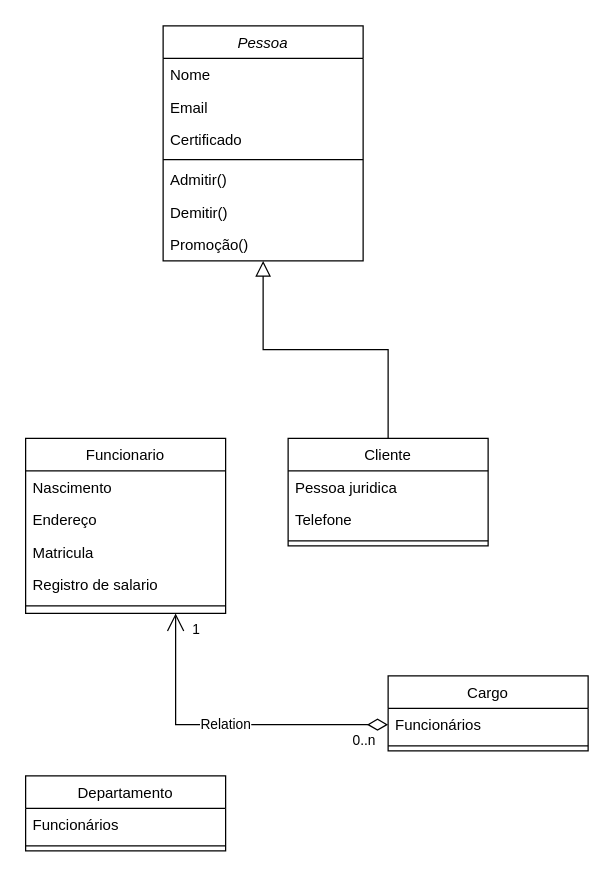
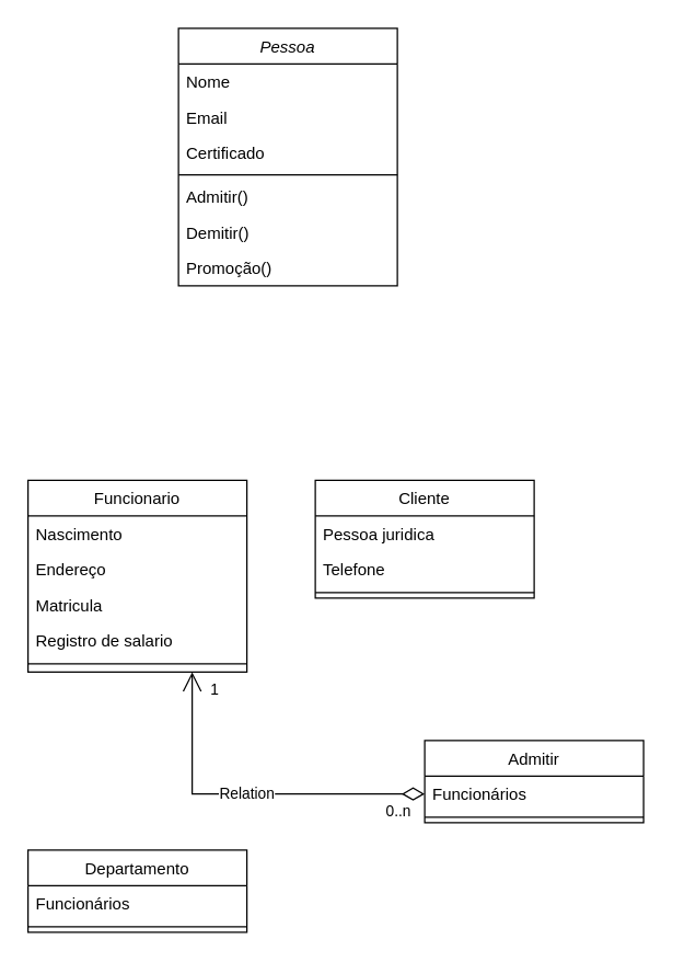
- <mxCell id="20" value="" style="endArrow=block;endSize=10;endFill=0;shadow=0;strokeWidth=1;rounded=0;edgeStyle=elbowEdgeStyle;elbow=vertical;" edge="1" parent="1" source="16" target="2"><mxGeometry width="160" relative="1" as="geometry"><mxPoint x="110" y="363" as="sourcePoint" /><mxPoint x="210" y="261" as="targetPoint" /></mxGeometry></mxCell>
- <mxCell id="24" value="Cargo" style="swimlane;fontStyle=0;align=center;verticalAlign=top;childLayout=stackLayout;horizontal=1;startSize=26;horizontalStack=0;resizeParent=1;resizeLast=0;collapsible=1;marginBottom=0;rounded=0;shadow=0;strokeWidth=1;" vertex="1" parent="1"><mxGeometry x="310" y="540" width="160" height="60" as="geometry"><mxRectangle x="550" y="140" width="160" height="26" as="alternateBounds" /></mxGeometry></mxCell>
+ <mxCell id="24" value="Admitir" style="swimlane;fontStyle=0;align=center;verticalAlign=top;childLayout=stackLayout;horizontal=1;startSize=26;horizontalStack=0;resizeParent=1;resizeLast=0;collapsible=1;marginBottom=0;rounded=0;shadow=0;strokeWidth=1;" vertex="1" parent="1"><mxGeometry x="310" y="540" width="160" height="60" as="geometry"><mxRectangle x="550" y="140" width="160" height="26" as="alternateBounds" /></mxGeometry></mxCell>
